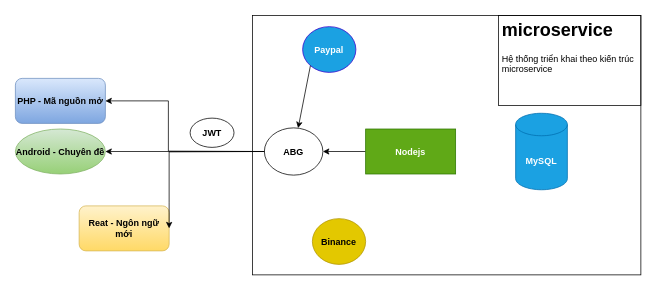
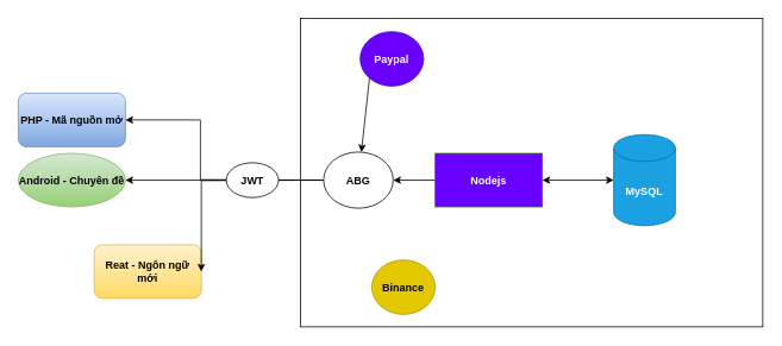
- <mxCell id="6" value="Paypal" style="ellipse;whiteSpace=wrap;html=1;fontStyle=1;fillColor=#1ba1e2;fontColor=#ffffff;strokeColor=#3700CC;" vertex="1" parent="1"><mxGeometry x="403" y="35" width="71.03" height="61" as="geometry" /></mxCell>
+ <mxCell id="6" value="Paypal" style="ellipse;whiteSpace=wrap;html=1;fontStyle=1;fillColor=#6a00ff;fontColor=#ffffff;strokeColor=#3700CC;" vertex="1" parent="1"><mxGeometry x="403" y="35" width="71.03" height="61" as="geometry" /></mxCell>
- <mxCell id="18" value="&lt;h1&gt;microservice&lt;/h1&gt;&lt;p&gt;Hệ thống triển khai theo kiến trúc microservice&lt;/p&gt;" style="text;html=1;strokeColor=default;fillColor=none;spacing=5;spacingTop=-20;whiteSpace=wrap;overflow=hidden;rounded=0;" vertex="1" parent="1"><mxGeometry x="664" y="20" width="190" height="120" as="geometry" /></mxCell>
- <mxCell id="17" value="JWT" style="ellipse;whiteSpace=wrap;html=1;fontStyle=1" vertex="1" parent="1"><mxGeometry x="253" y="157" width="58.5" height="39" as="geometry" /></mxCell>
+ <mxCell id="17" value="JWT" style="ellipse;whiteSpace=wrap;html=1;fontStyle=1" vertex="1" parent="1"><mxGeometry x="253" y="182" width="58.5" height="39" as="geometry" /></mxCell>
- <mxCell id="8" value="ABG" style="ellipse;whiteSpace=wrap;html=1;fontStyle=1" vertex="1" parent="1"><mxGeometry x="352" y="170" width="78" height="63" as="geometry" /></mxCell>
+ <mxCell id="8" value="ABG" style="ellipse;whiteSpace=wrap;html=1;fontStyle=1" vertex="1" parent="1"><mxGeometry x="362" y="170" width="78" height="63" as="geometry" /></mxCell>
- <mxCell id="5" value="Nodejs" style="rounded=0;whiteSpace=wrap;html=1;fontStyle=1;fillColor=#60a917;fontColor=#ffffff;strokeColor=#2D7600;" vertex="1" parent="1"><mxGeometry x="487.03" y="171.5" width="120" height="60" as="geometry" /></mxCell>
+ <mxCell id="5" value="Nodejs" style="rounded=0;whiteSpace=wrap;html=1;fontStyle=1;fillColor=#6a00ff;fontColor=#ffffff;strokeColor=#2D7600;" vertex="1" parent="1"><mxGeometry x="487.03" y="171.5" width="120" height="60" as="geometry" /></mxCell>
+ <mxCell id="10" value="" style="endArrow=classic;startArrow=classic;html=1;rounded=0;entryX=0;entryY=0.5;entryDx=0;entryDy=0;entryPerimeter=0;exitX=1;exitY=0.5;exitDx=0;exitDy=0;fontStyle=1" edge="1" parent="1" source="5" target="3"><mxGeometry width="50" height="50" relative="1" as="geometry"><mxPoint x="541" y="291" as="sourcePoint" /><mxPoint x="591" y="241" as="targetPoint" /></mxGeometry></mxCell>
